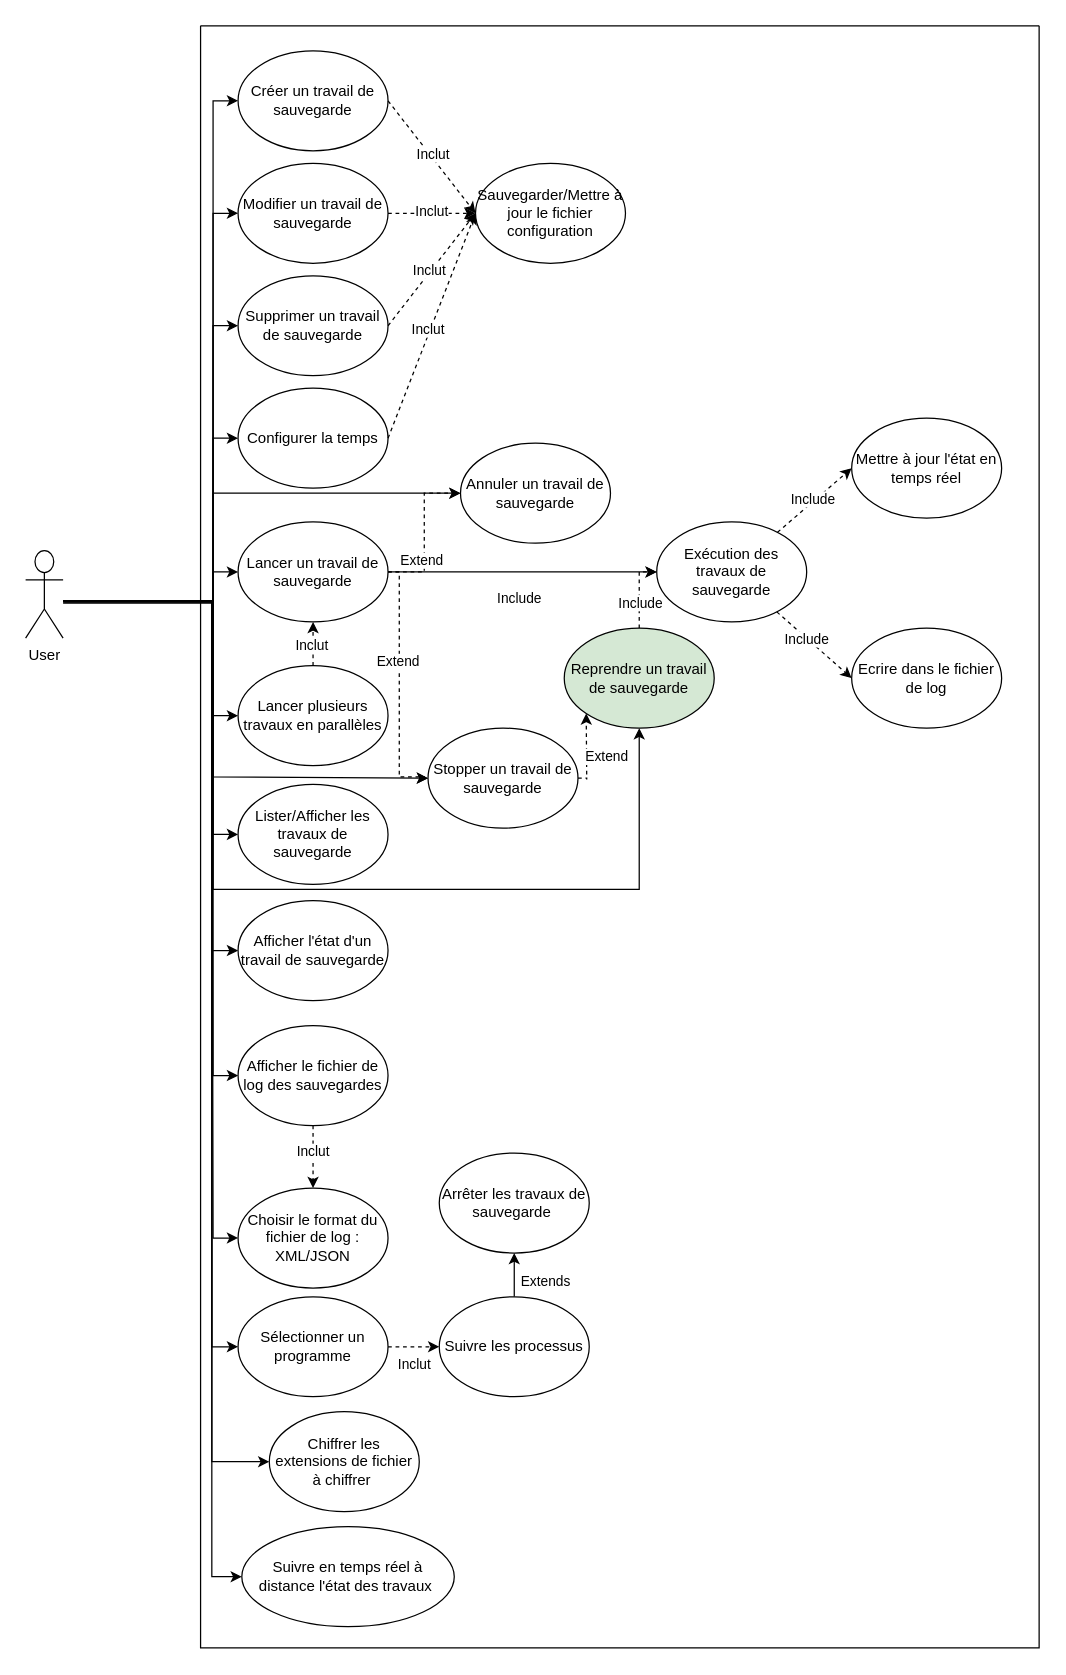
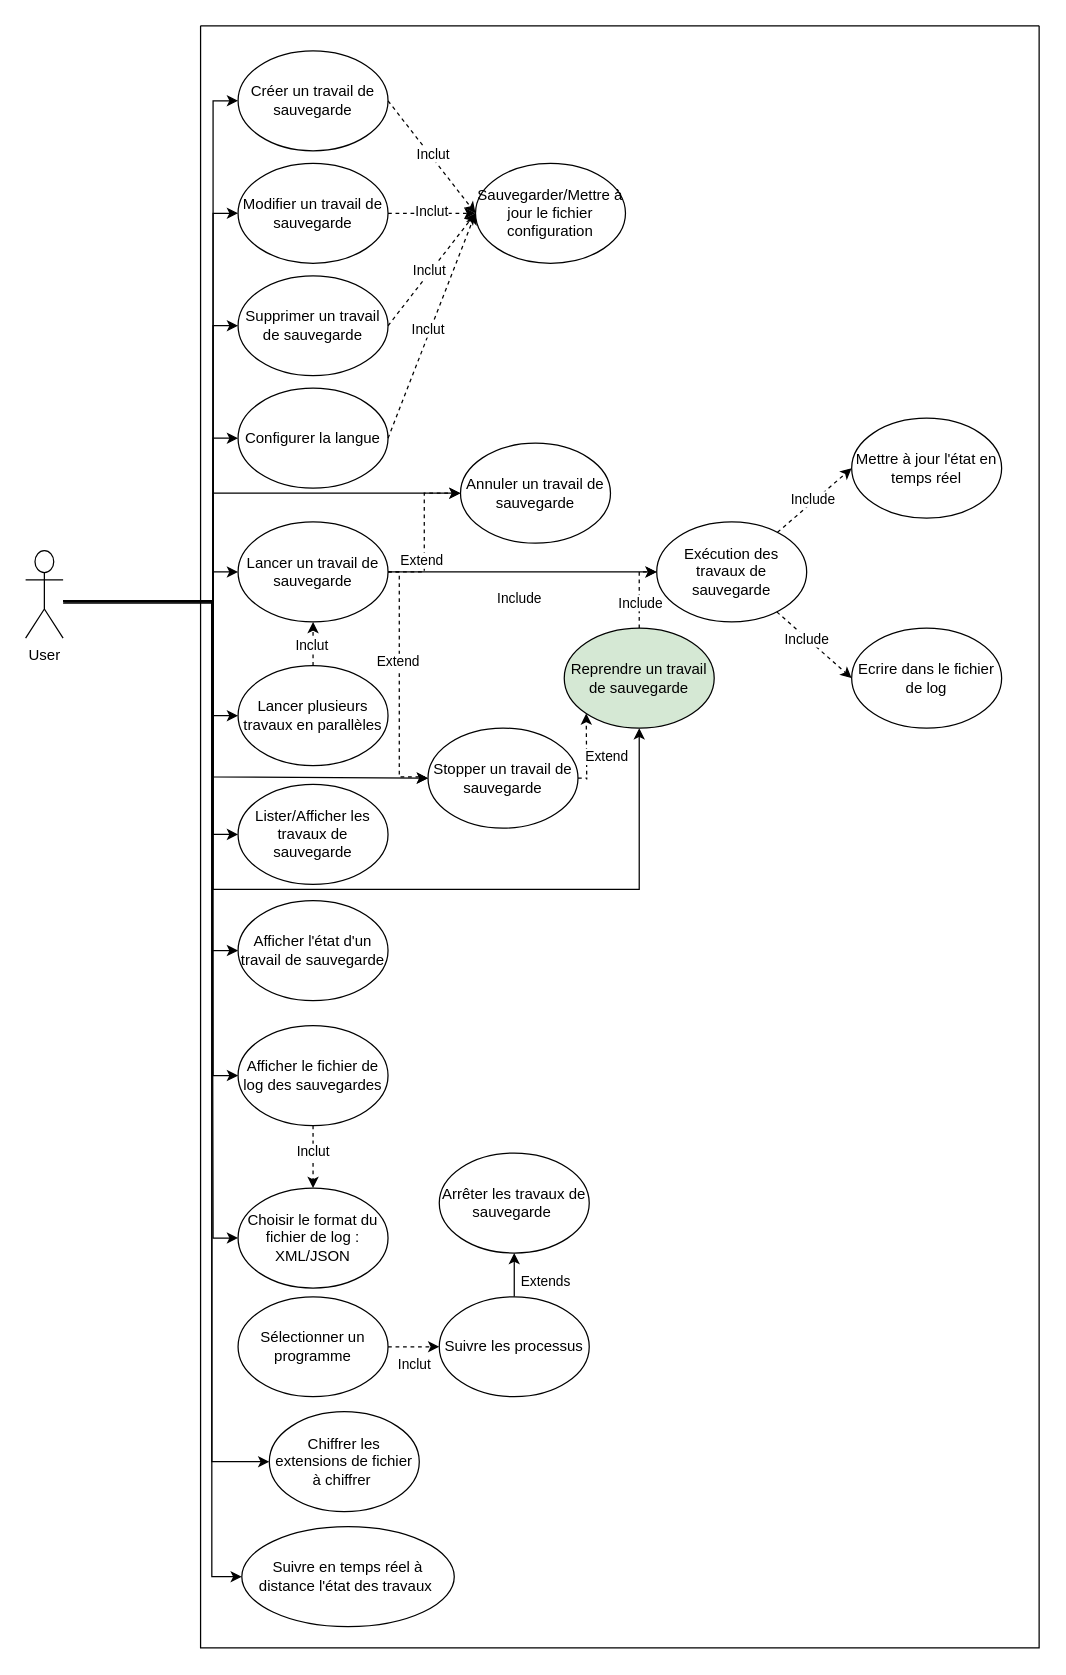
- <mxCell id="28" value="Configurer la temps" style="ellipse;whiteSpace=wrap;html=1;" vertex="1" parent="2"><mxGeometry x="30" y="290" width="120" height="80" as="geometry" /></mxCell>
+ <mxCell id="28" value="Configurer la langue" style="ellipse;whiteSpace=wrap;html=1;" vertex="1" parent="2"><mxGeometry x="30" y="290" width="120" height="80" as="geometry" /></mxCell>
- <mxCell id="51" style="edgeStyle=orthogonalEdgeStyle;rounded=0;orthogonalLoop=1;jettySize=auto;html=1;entryX=0;entryY=0.5;entryDx=0;entryDy=0;" edge="1" parent="1" source="53" target="34"><mxGeometry relative="1" as="geometry"><Array as="points"><mxPoint x="169" y="481" /><mxPoint x="169" y="1077" /></Array></mxGeometry></mxCell>
